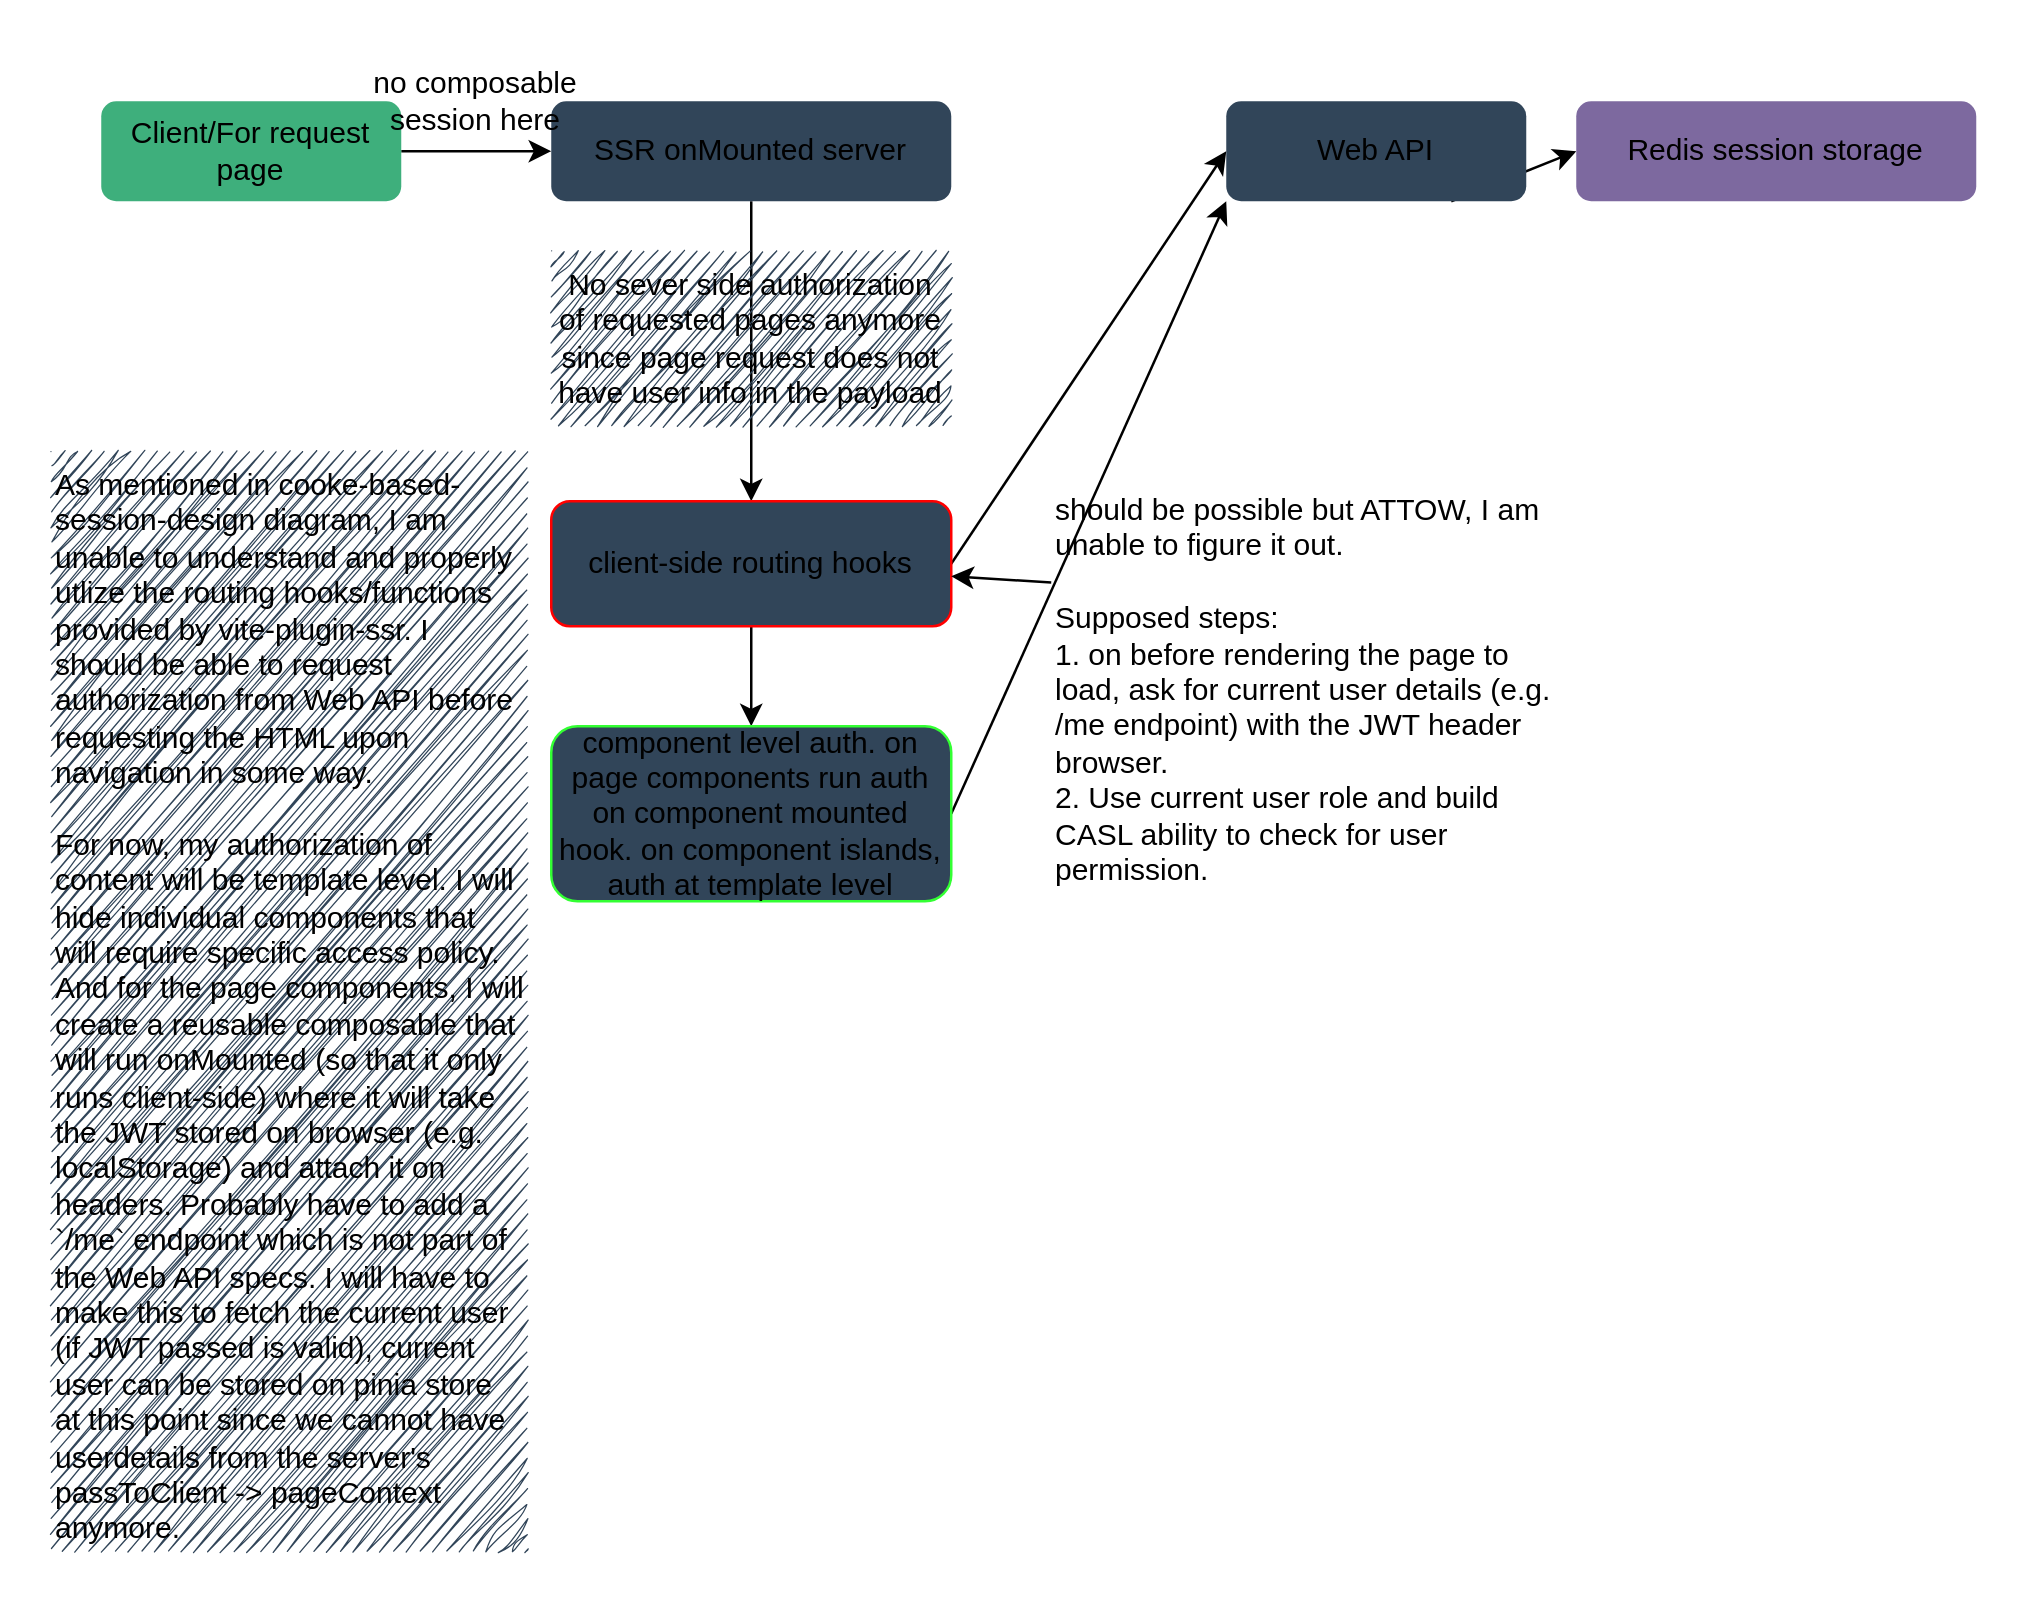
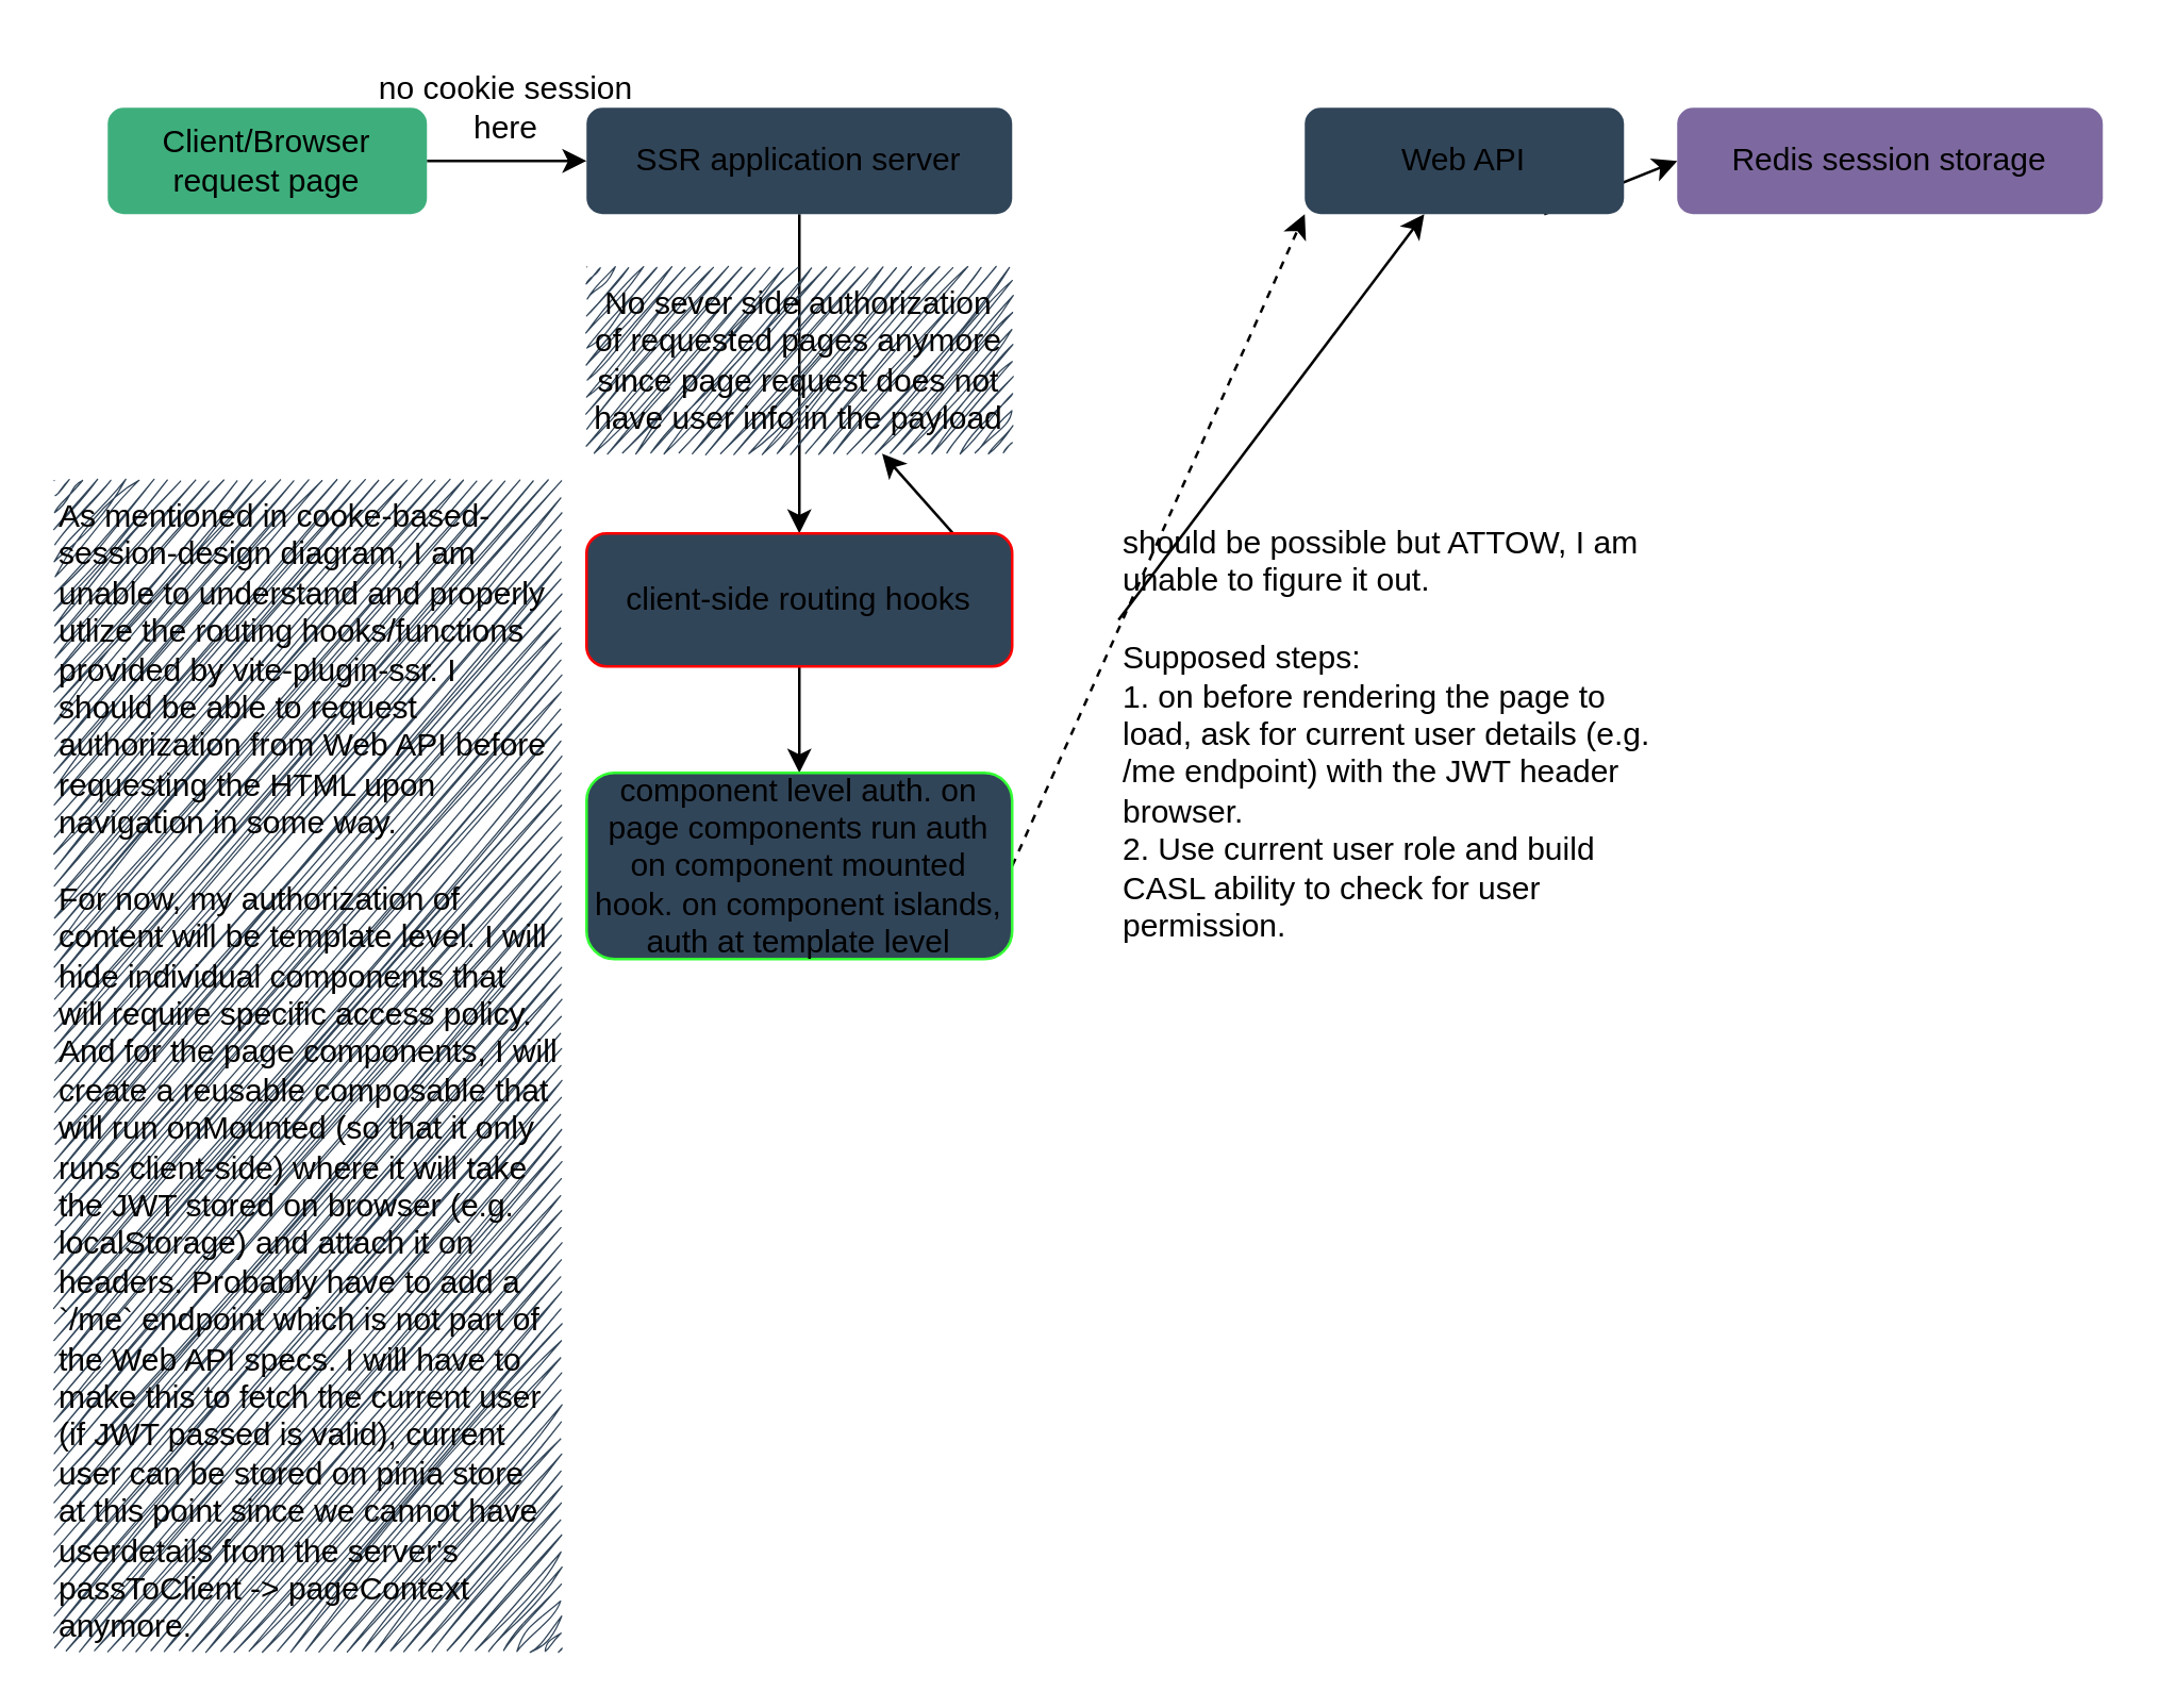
- <mxCell id="12" value="no composable session here" style="text;html=1;strokeColor=none;fillColor=none;align=center;verticalAlign=middle;whiteSpace=wrap;rounded=0;" vertex="1" parent="1"><mxGeometry x="130" y="20" width="120" height="40" as="geometry" /></mxCell>
+ <mxCell id="12" value="no cookie session here" style="text;html=1;strokeColor=none;fillColor=none;align=center;verticalAlign=middle;whiteSpace=wrap;rounded=0;" vertex="1" parent="1"><mxGeometry x="130" y="20" width="120" height="40" as="geometry" /></mxCell>
- <mxCell id="3" value="Client/For request page" style="rounded=1;whiteSpace=wrap;html=1;fillColor=#3EAF7C;strokeColor=none;" parent="1" vertex="1"><mxGeometry x="40" y="40" width="120" height="40" as="geometry" /></mxCell>
+ <mxCell id="3" value="Client/Browser request page" style="rounded=1;whiteSpace=wrap;html=1;fillColor=#3EAF7C;strokeColor=none;" parent="1" vertex="1"><mxGeometry x="40" y="40" width="120" height="40" as="geometry" /></mxCell>
- <mxCell id="5" value="SSR onMounted server" style="rounded=1;whiteSpace=wrap;html=1;fillColor=#314559;strokeColor=none;" parent="1" vertex="1"><mxGeometry x="220" y="40" width="160" height="40" as="geometry" /></mxCell>
+ <mxCell id="5" value="SSR application server" style="rounded=1;whiteSpace=wrap;html=1;fillColor=#314559;strokeColor=none;" parent="1" vertex="1"><mxGeometry x="220" y="40" width="160" height="40" as="geometry" /></mxCell>
- <mxCell id="9" style="edgeStyle=none;html=1;exitX=1;exitY=0.5;exitDx=0;exitDy=0;entryX=0;entryY=0.5;entryDx=0;entryDy=0;" edge="1" parent="1" source="11" target="8"><mxGeometry relative="1" as="geometry"><mxPoint x="480" y="70" as="targetPoint" /></mxGeometry></mxCell>
+ <mxCell id="9" style="edgeStyle=none;html=1;exitX=1;exitY=0.5;exitDx=0;exitDy=0;" edge="1" parent="1" source="11" target="6"><mxGeometry relative="1" as="geometry"><mxPoint x="480" y="70" as="targetPoint" /></mxGeometry></mxCell>
- <mxCell id="16" style="edgeStyle=none;html=1;exitX=1;exitY=0.5;exitDx=0;exitDy=0;entryX=0;entryY=1;entryDx=0;entryDy=0;" edge="1" parent="1" source="17" target="8"><mxGeometry relative="1" as="geometry" /></mxCell>
+ <mxCell id="16" style="edgeStyle=none;html=1;exitX=1;exitY=0.5;exitDx=0;exitDy=0;entryX=0;entryY=1;entryDx=0;entryDy=0;dashed=1;" edge="1" parent="1" source="17" target="8"><mxGeometry relative="1" as="geometry" /></mxCell>
- <mxCell id="14" style="edgeStyle=none;html=1;exitX=0;exitY=0.25;exitDx=0;exitDy=0;" edge="1" parent="1" source="15" target="11"><mxGeometry relative="1" as="geometry" /></mxCell>
+ <mxCell id="14" style="edgeStyle=none;html=1;exitX=0;exitY=0.25;exitDx=0;exitDy=0;" edge="1" parent="1" source="15" target="8"><mxGeometry relative="1" as="geometry" /></mxCell>
